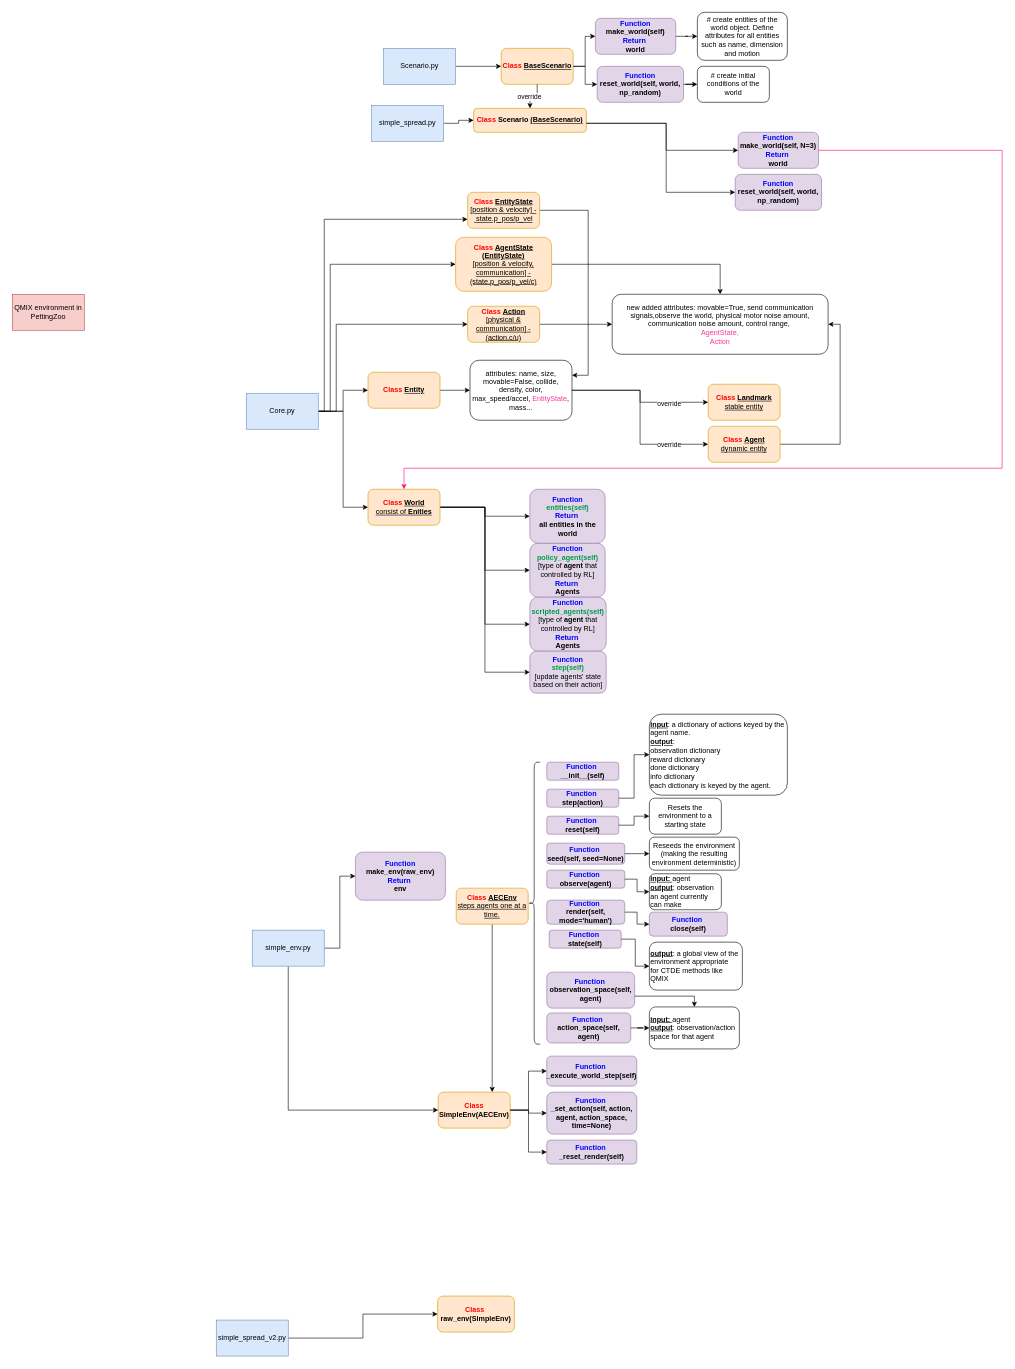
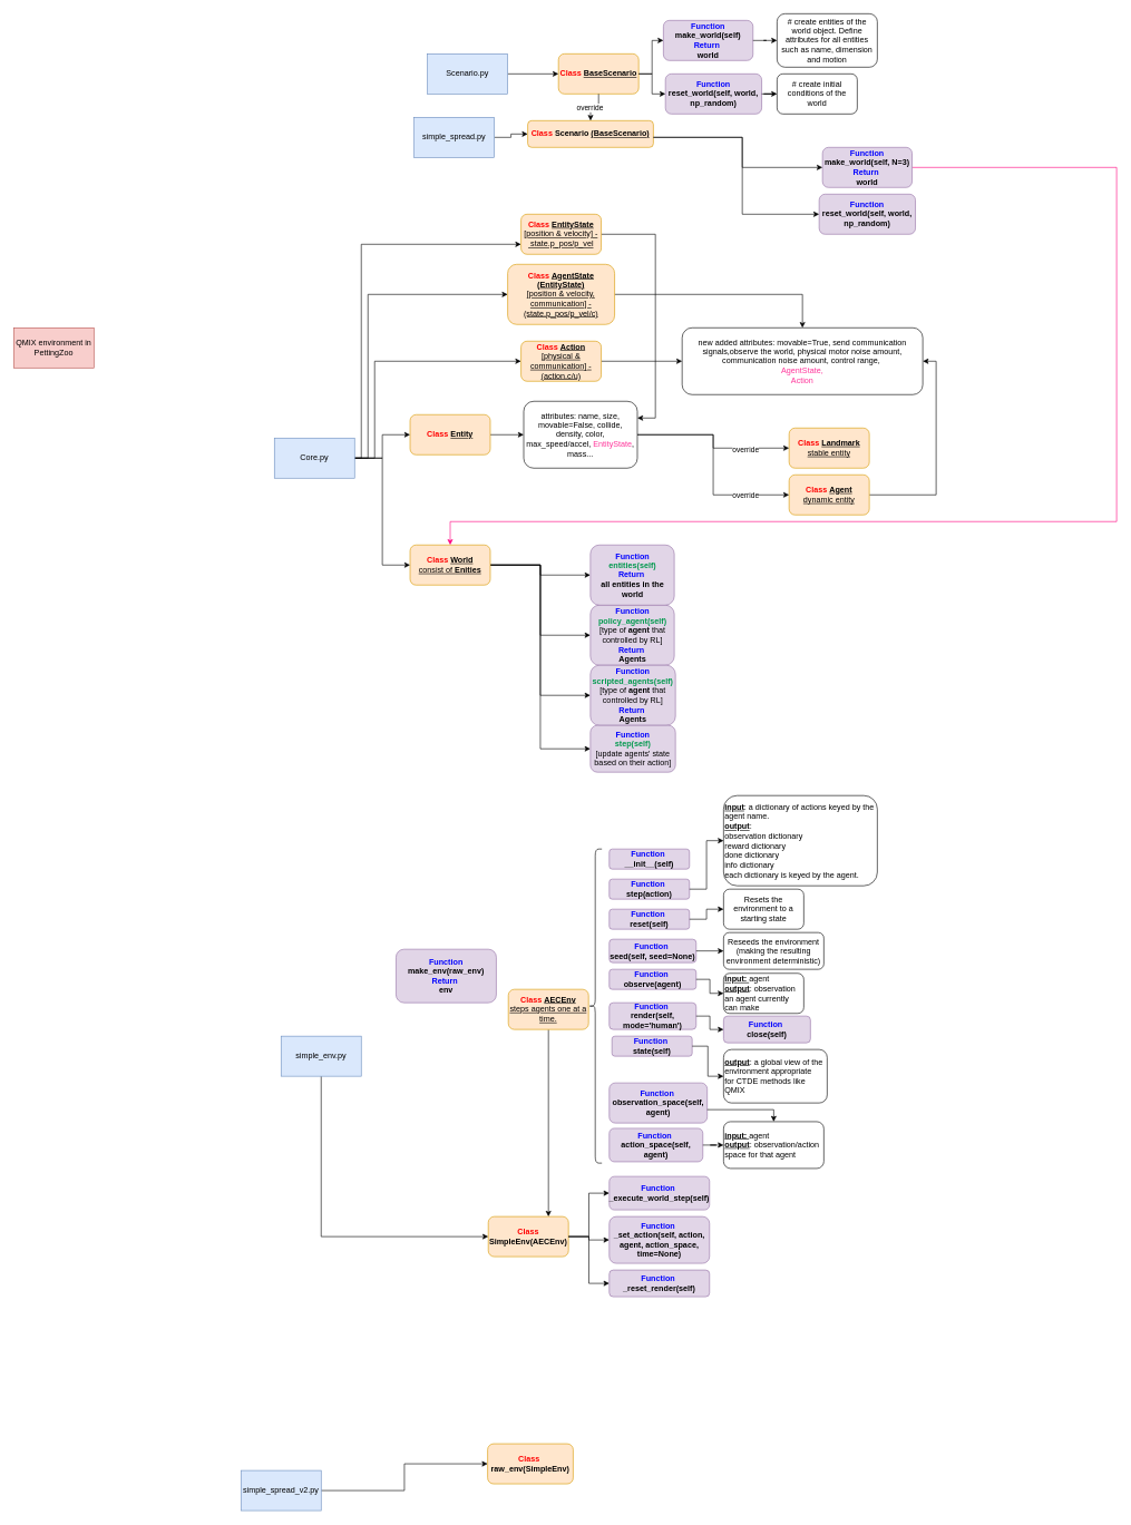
- <mxCell id="33" style="edgeStyle=orthogonalEdgeStyle;rounded=0;orthogonalLoop=1;jettySize=auto;html=1;entryX=0;entryY=0.5;entryDx=0;entryDy=0;fontColor=#000000;" parent="1" source="34" target="35" edge="1"><mxGeometry relative="1" as="geometry" /></mxCell>
